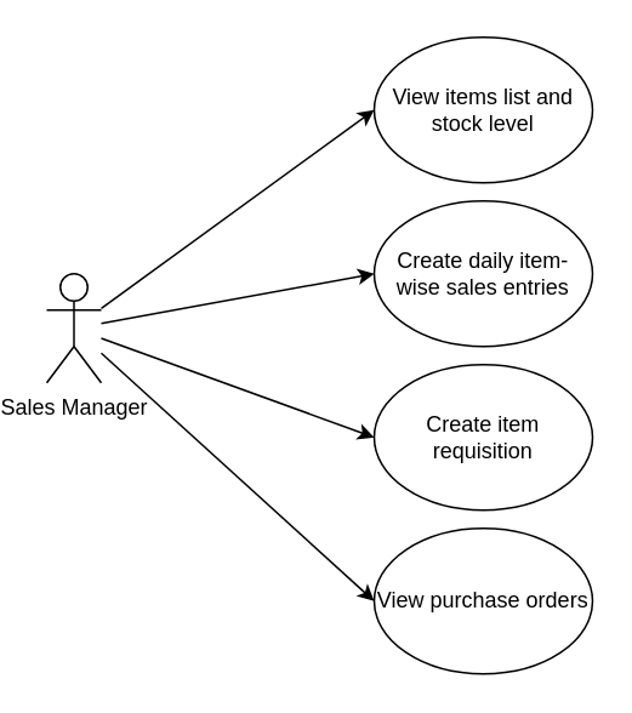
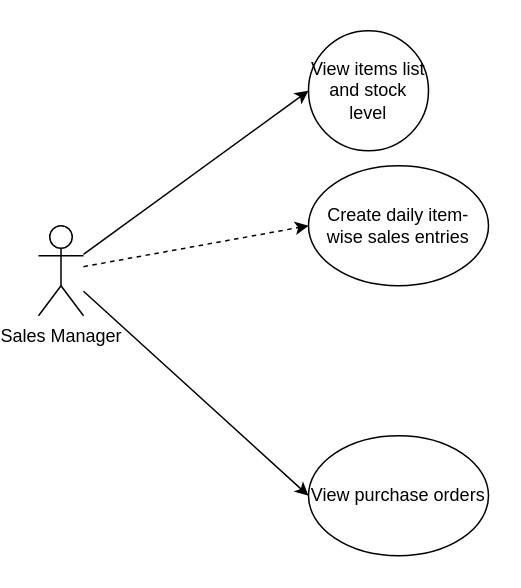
- <mxCell id="7" value="View items list and stock level" style="ellipse;whiteSpace=wrap;html=1;" vertex="1" parent="1"><mxGeometry x="200" y="20" width="120" height="80" as="geometry" /></mxCell>
+ <mxCell id="7" value="View items list and stock level" style="ellipse;whiteSpace=wrap;html=1;" vertex="1" parent="1"><mxGeometry x="200" y="20" width="80" height="80" as="geometry" /></mxCell>
- <mxCell id="3" style="rounded=0;orthogonalLoop=1;jettySize=auto;html=1;entryX=0;entryY=0.5;entryDx=0;entryDy=0;" edge="1" parent="1" source="6" target="8"><mxGeometry relative="1" as="geometry" /></mxCell>
+ <mxCell id="3" style="rounded=0;orthogonalLoop=1;jettySize=auto;html=1;entryX=0;entryY=0.5;entryDx=0;entryDy=0;dashed=1;" edge="1" parent="1" source="6" target="8"><mxGeometry relative="1" as="geometry" /></mxCell>
- <mxCell id="4" style="rounded=0;orthogonalLoop=1;jettySize=auto;html=1;entryX=0;entryY=0.5;entryDx=0;entryDy=0;" edge="1" parent="1" source="6" target="9"><mxGeometry relative="1" as="geometry" /></mxCell>
- <mxCell id="9" value="Create item requisition" style="ellipse;whiteSpace=wrap;html=1;" vertex="1" parent="1"><mxGeometry x="200" y="200" width="120" height="80" as="geometry" /></mxCell>
